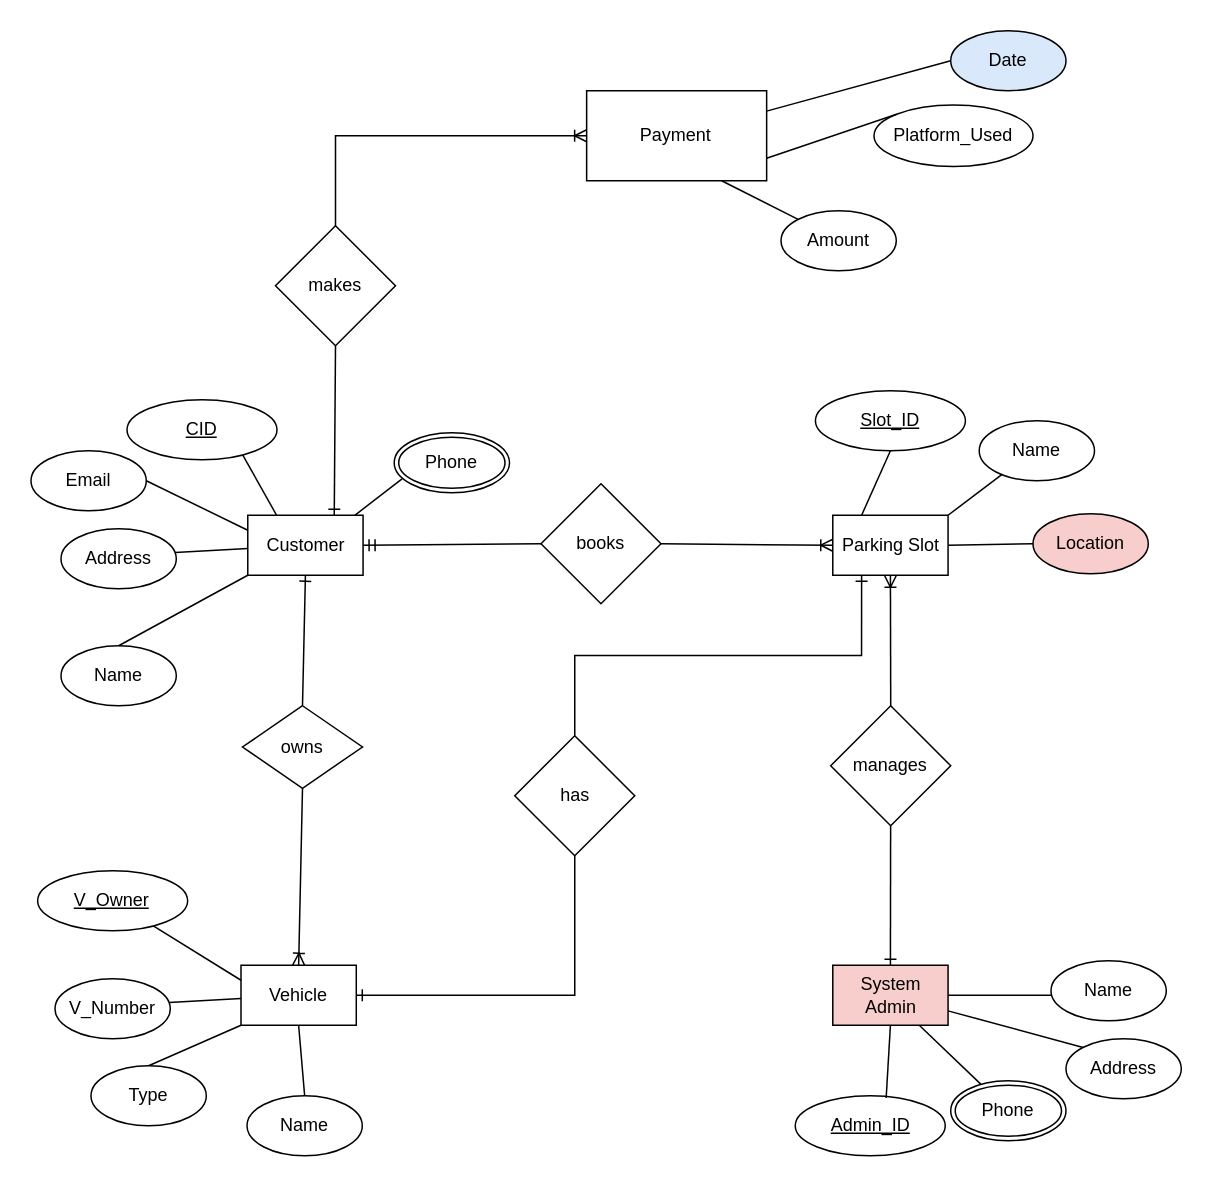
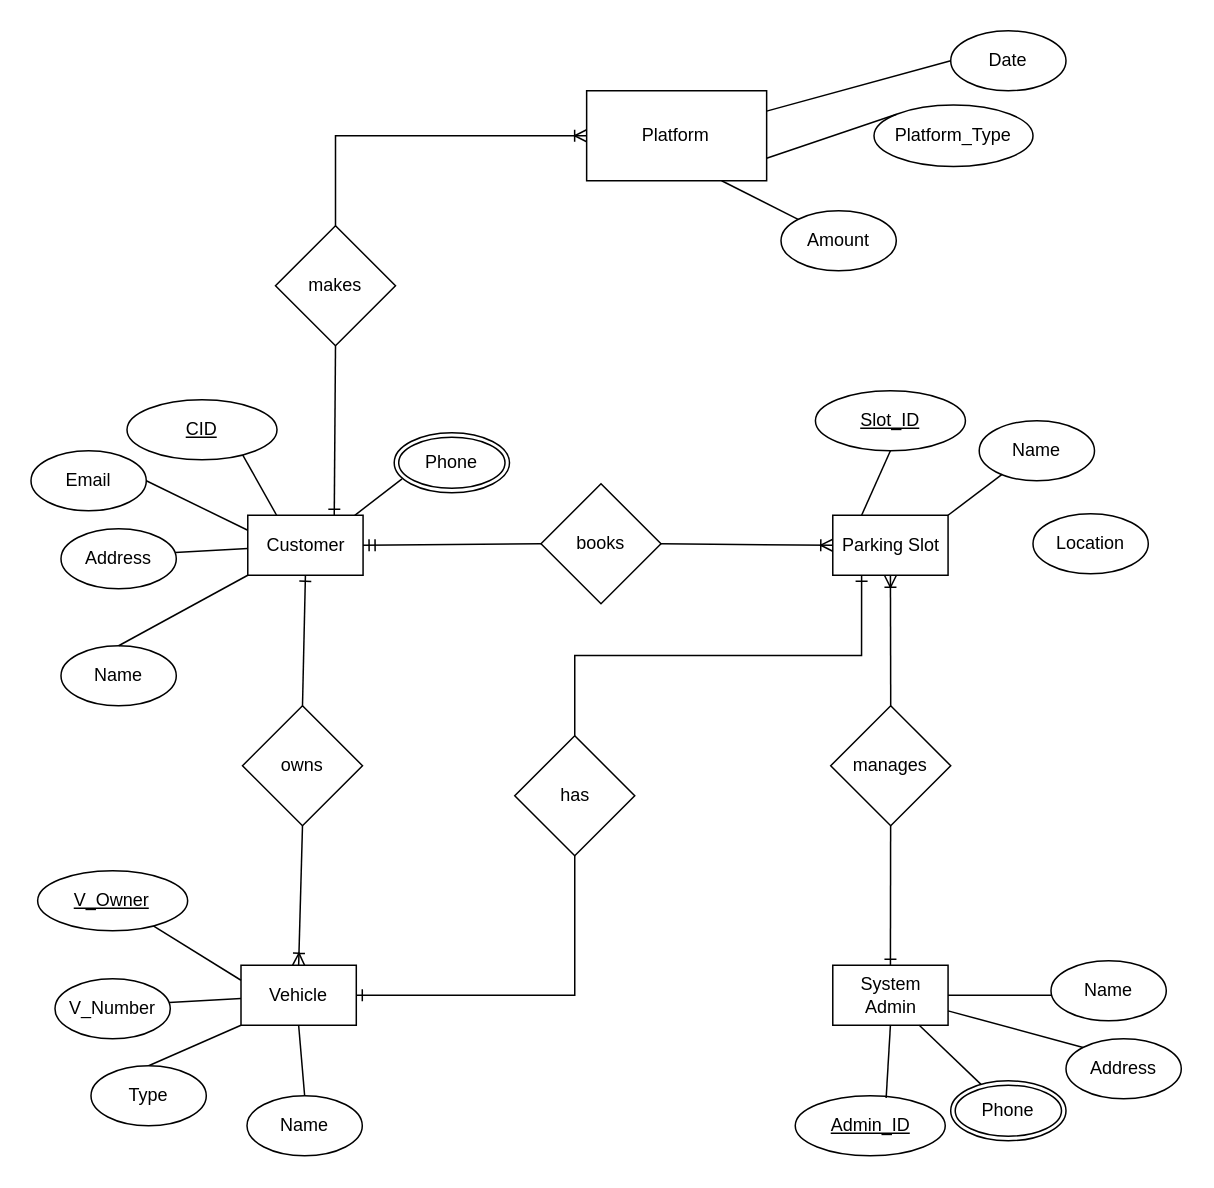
- <mxCell id="50" value="Date" style="ellipse;whiteSpace=wrap;html=1;align=center;fillColor=#dae8fc;" parent="1" vertex="1"><mxGeometry x="633.139" y="20" width="76.864" height="40" as="geometry" /></mxCell>
+ <mxCell id="50" value="Date" style="ellipse;whiteSpace=wrap;html=1;align=center;" parent="1" vertex="1"><mxGeometry x="633.139" y="20" width="76.864" height="40" as="geometry" /></mxCell>
- <mxCell id="49" value="Payment" style="rounded=0;whiteSpace=wrap;html=1;" parent="1" vertex="1"><mxGeometry x="390.43" y="60" width="120" height="60" as="geometry" /></mxCell>
+ <mxCell id="49" value="Platform" style="rounded=0;whiteSpace=wrap;html=1;" parent="1" vertex="1"><mxGeometry x="390.43" y="60" width="120" height="60" as="geometry" /></mxCell>
- <mxCell id="52" value="Platform_Used" style="ellipse;whiteSpace=wrap;html=1;align=center;" parent="1" vertex="1"><mxGeometry x="582" y="69.5" width="106" height="41" as="geometry" /></mxCell>
+ <mxCell id="52" value="Platform_Type" style="ellipse;whiteSpace=wrap;html=1;align=center;" parent="1" vertex="1"><mxGeometry x="582" y="69.5" width="106" height="41" as="geometry" /></mxCell>
- <mxCell id="29" value="Location" style="ellipse;whiteSpace=wrap;html=1;align=center;fillColor=#f8cecc;" parent="1" vertex="1"><mxGeometry x="688" y="342" width="76.864" height="40" as="geometry" /></mxCell>
+ <mxCell id="29" value="Location" style="ellipse;whiteSpace=wrap;html=1;align=center;" parent="1" vertex="1"><mxGeometry x="688" y="342" width="76.864" height="40" as="geometry" /></mxCell>
- <mxCell id="30" value="" style="endArrow=none;html=1;rounded=0;exitX=0;exitY=0.5;exitDx=0;exitDy=0;entryX=1;entryY=0.5;entryDx=0;entryDy=0;" parent="1" source="29" target="24" edge="1"><mxGeometry width="50" height="50" relative="1" as="geometry"><mxPoint x="690" y="362" as="sourcePoint" /><mxPoint x="611.383" y="362" as="targetPoint" /></mxGeometry></mxCell>
- <mxCell id="22" value="owns" style="rhombus;whiteSpace=wrap;html=1;" parent="1" vertex="1"><mxGeometry x="161" y="470" width="80" height="55" as="geometry" /></mxCell>
+ <mxCell id="22" value="owns" style="rhombus;whiteSpace=wrap;html=1;" parent="1" vertex="1"><mxGeometry x="161" y="470" width="80" height="80" as="geometry" /></mxCell>
- <mxCell id="32" value="System Admin" style="whiteSpace=wrap;html=1;align=center;fillColor=#f8cecc;" parent="31" vertex="1"><mxGeometry x="124.519" y="83" width="76.864" height="40" as="geometry" /></mxCell>
+ <mxCell id="32" value="System Admin" style="whiteSpace=wrap;html=1;align=center;" parent="31" vertex="1"><mxGeometry x="124.519" y="83" width="76.864" height="40" as="geometry" /></mxCell>
